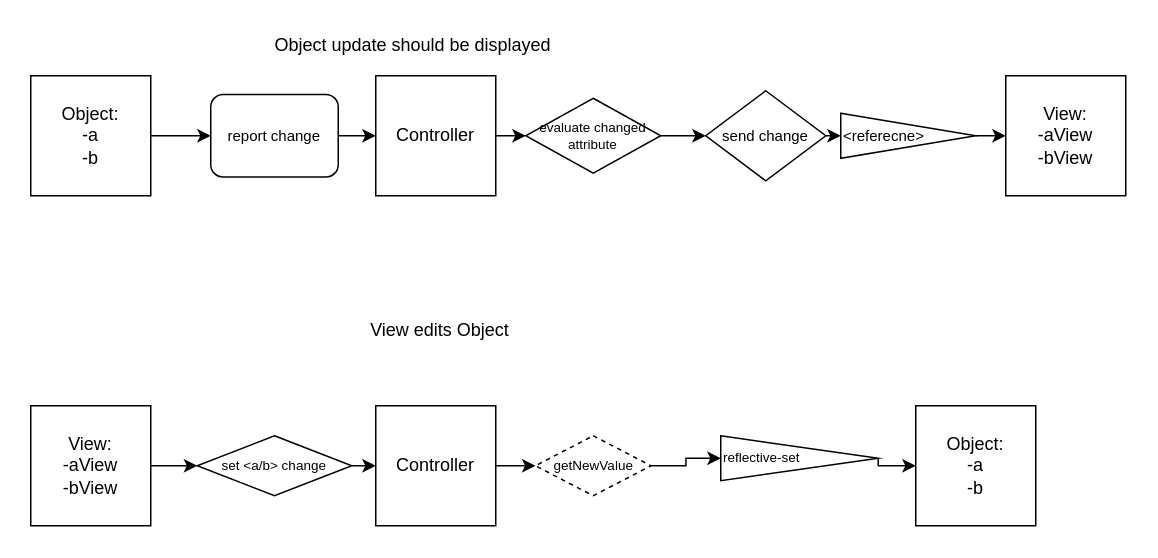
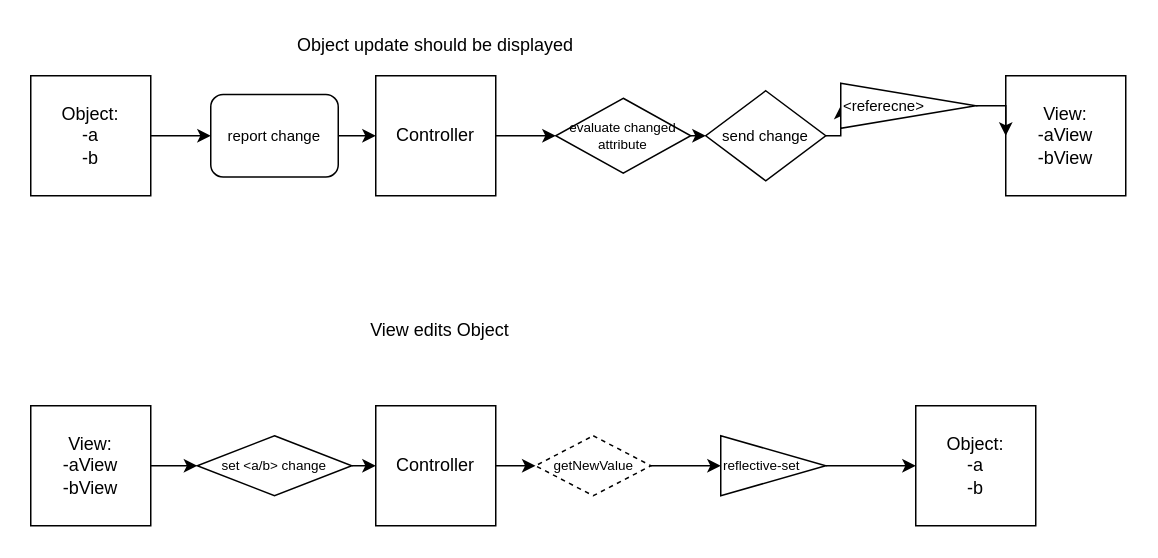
- <mxCell id="9" value="Object update should be displayed" style="text;html=1;strokeColor=none;fillColor=none;align=center;verticalAlign=middle;whiteSpace=wrap;rounded=0;" vertex="1" parent="1"><mxGeometry x="155" y="20" width="240" height="20" as="geometry" /></mxCell>
+ <mxCell id="9" value="Object update should be displayed" style="text;html=1;strokeColor=none;fillColor=none;align=center;verticalAlign=middle;whiteSpace=wrap;rounded=0;" vertex="1" parent="1"><mxGeometry x="170" y="20" width="240" height="20" as="geometry" /></mxCell>
- <mxCell id="11" value="evaluate changed attribute" style="rhombus;whiteSpace=wrap;html=1;fontSize=9;verticalAlign=middle;align=center;" vertex="1" parent="1"><mxGeometry x="350" y="65" width="90" height="50" as="geometry" /></mxCell>
+ <mxCell id="11" value="evaluate changed attribute" style="rhombus;whiteSpace=wrap;html=1;fontSize=9;verticalAlign=middle;align=center;" vertex="1" parent="1"><mxGeometry x="370" y="65" width="90" height="50" as="geometry" /></mxCell>
- <mxCell id="15" value="&amp;lt;referecne&amp;gt;" style="triangle;whiteSpace=wrap;html=1;align=left;fontSize=10;" vertex="1" parent="1"><mxGeometry x="560" y="75" width="90" height="30" as="geometry" /></mxCell>
+ <mxCell id="15" value="&amp;lt;referecne&amp;gt;" style="triangle;whiteSpace=wrap;html=1;align=left;fontSize=10;" vertex="1" parent="1"><mxGeometry x="560" y="55" width="90" height="30" as="geometry" /></mxCell>
- <mxCell id="25" value="reflective-set" style="triangle;whiteSpace=wrap;html=1;fontSize=9;align=left;" vertex="1" parent="1"><mxGeometry x="480" y="290" width="105" height="30" as="geometry" /></mxCell>
+ <mxCell id="25" value="reflective-set" style="triangle;whiteSpace=wrap;html=1;fontSize=9;align=left;" vertex="1" parent="1"><mxGeometry x="480" y="290" width="70" height="40" as="geometry" /></mxCell>
